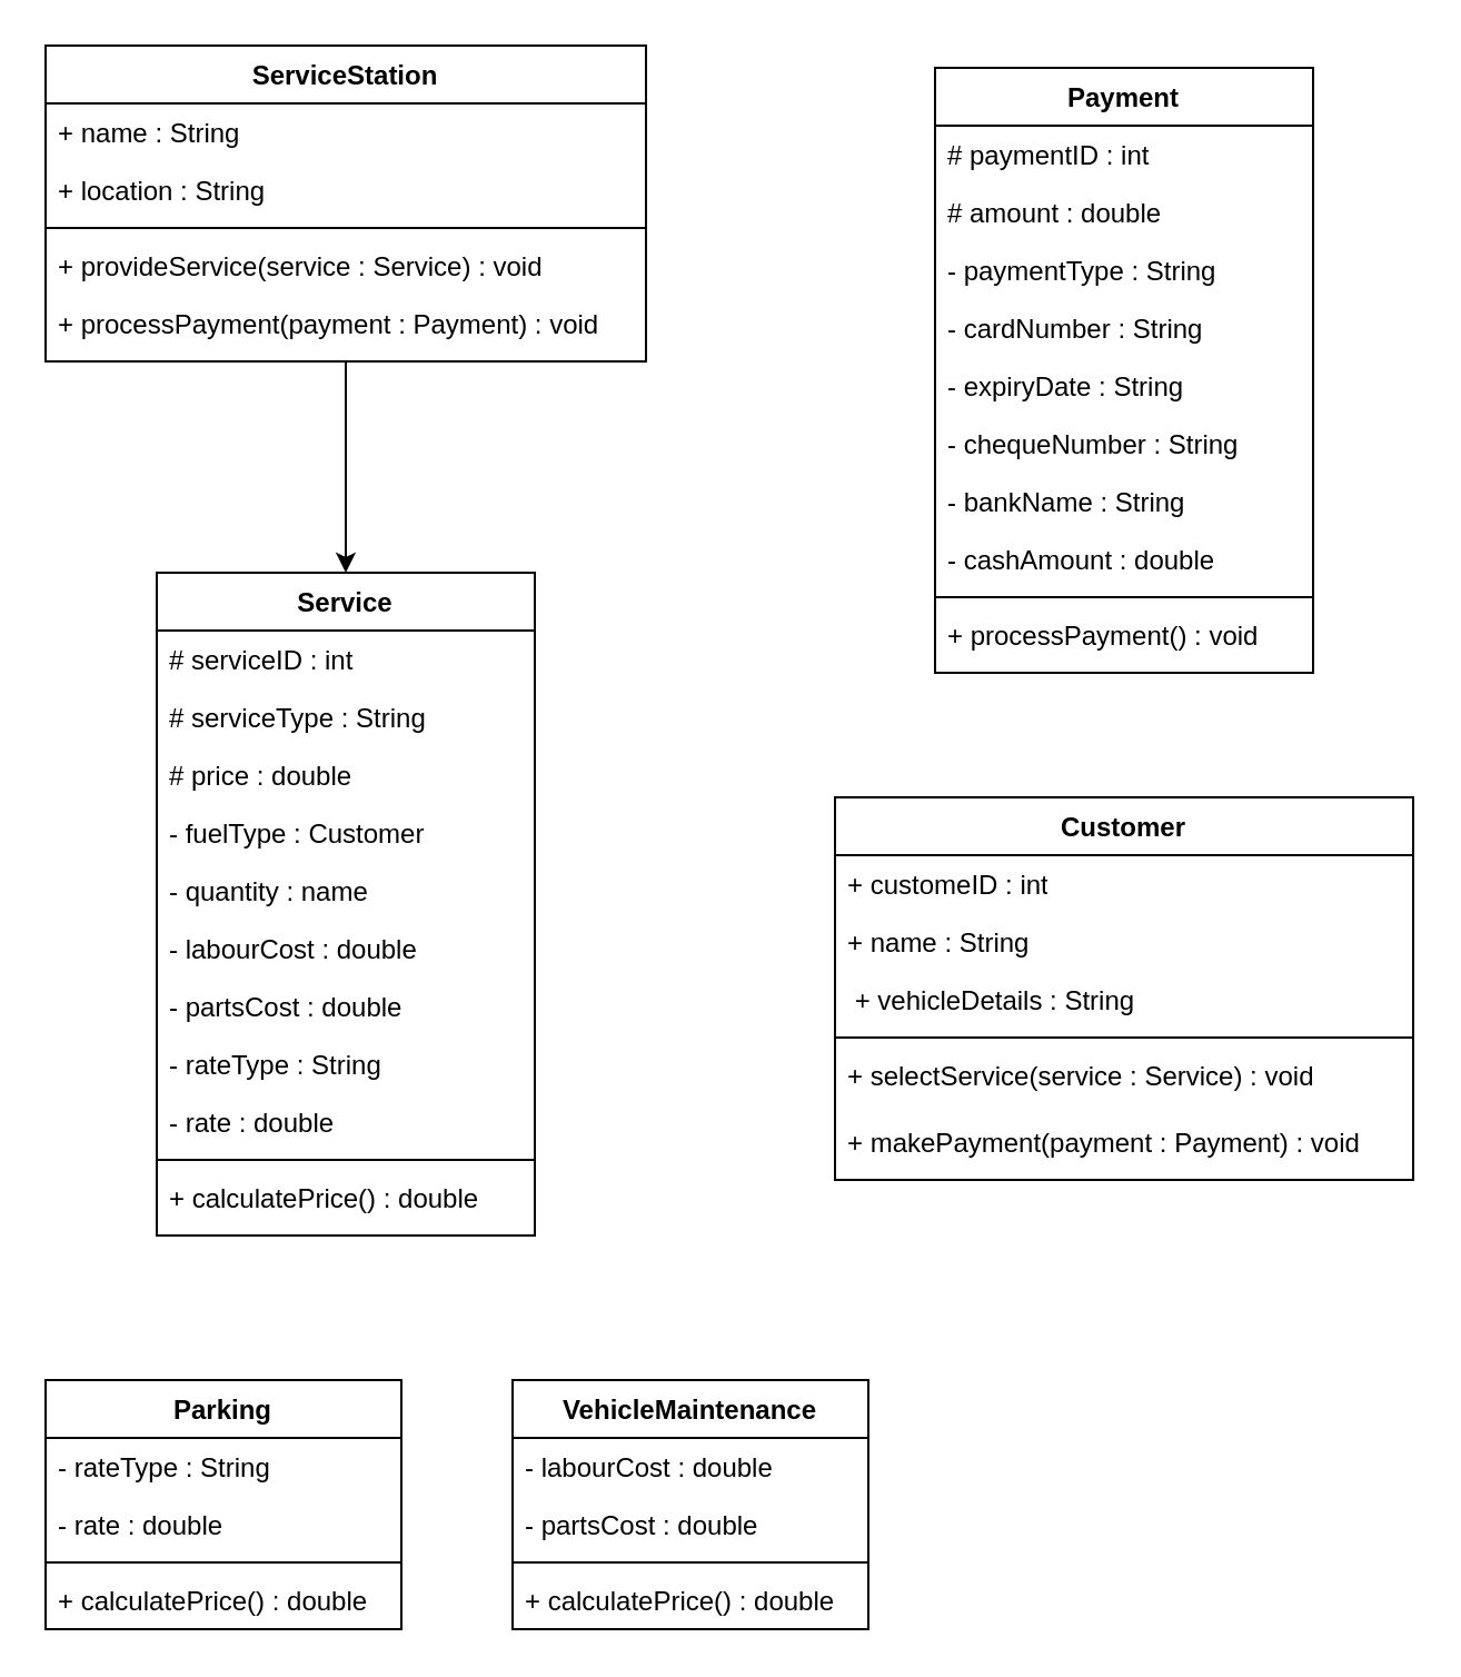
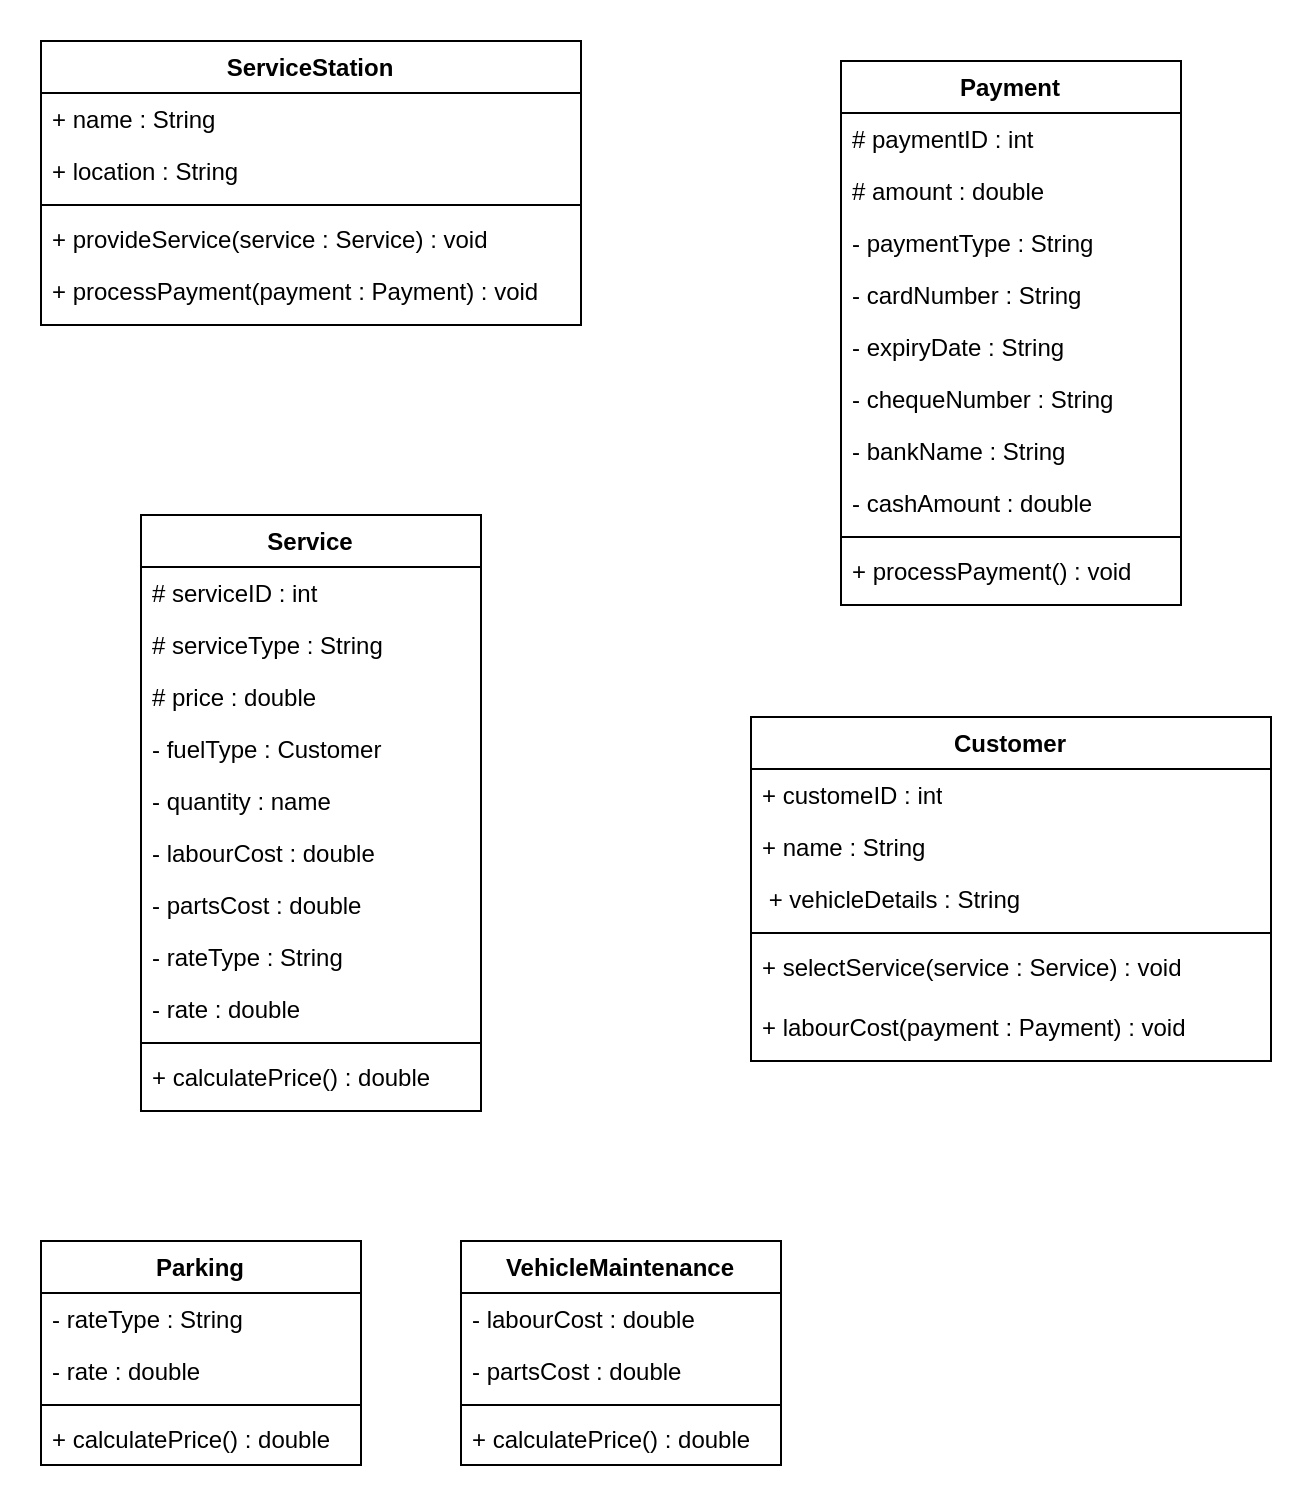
- <mxCell id="8" style="edgeStyle=orthogonalEdgeStyle;rounded=0;orthogonalLoop=1;jettySize=auto;html=1;entryX=0.5;entryY=0;entryDx=0;entryDy=0;" edge="1" parent="1" source="2" target="9"><mxGeometry relative="1" as="geometry" /></mxCell>
- <mxCell id="37" value="+ makePayment(payment : Payment) : void" style="text;strokeColor=none;fillColor=none;align=left;verticalAlign=top;spacingLeft=4;spacingRight=4;overflow=hidden;rotatable=0;points=[[0,0.5],[1,0.5]];portConstraint=eastwest;whiteSpace=wrap;html=1;" vertex="1" parent="31"><mxGeometry y="142" width="260" height="30" as="geometry" /></mxCell>
+ <mxCell id="37" value="+ labourCost(payment : Payment) : void" style="text;strokeColor=none;fillColor=none;align=left;verticalAlign=top;spacingLeft=4;spacingRight=4;overflow=hidden;rotatable=0;points=[[0,0.5],[1,0.5]];portConstraint=eastwest;whiteSpace=wrap;html=1;" vertex="1" parent="31"><mxGeometry y="142" width="260" height="30" as="geometry" /></mxCell>
